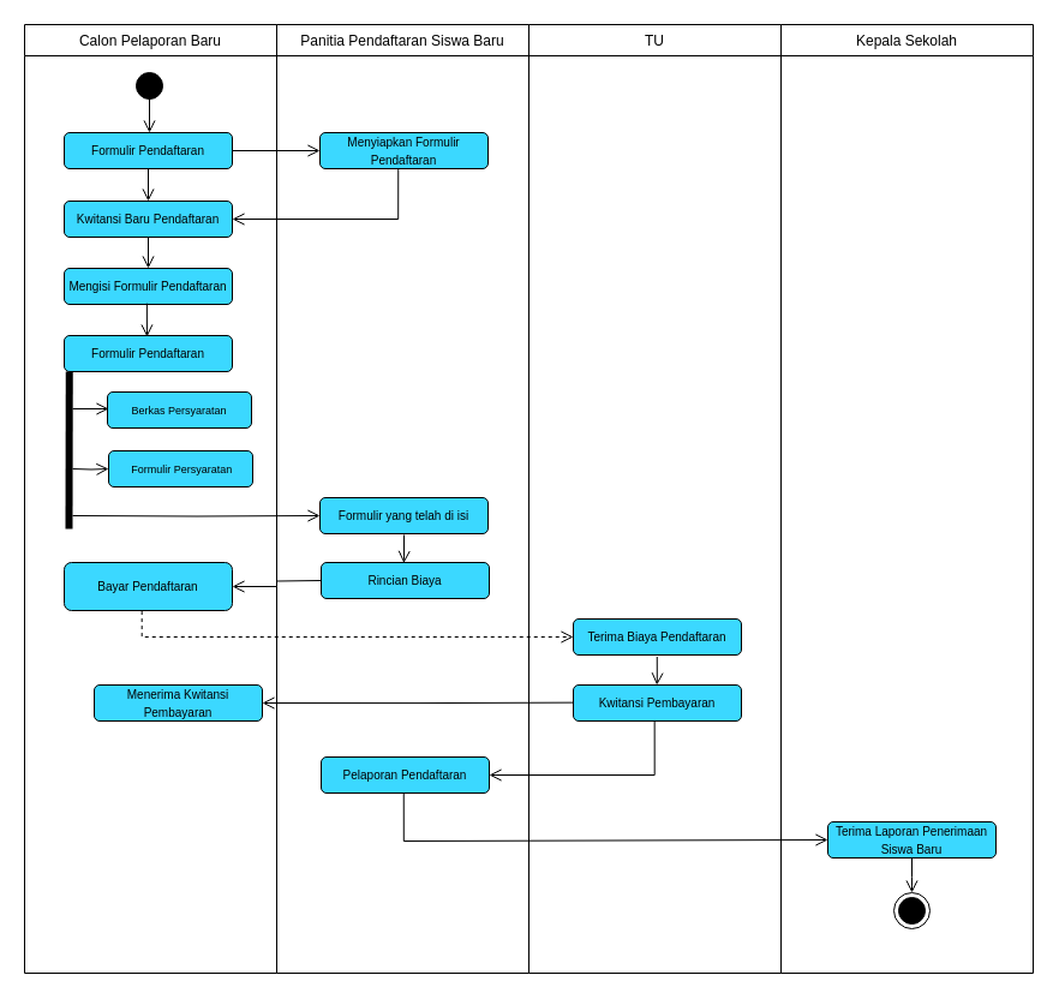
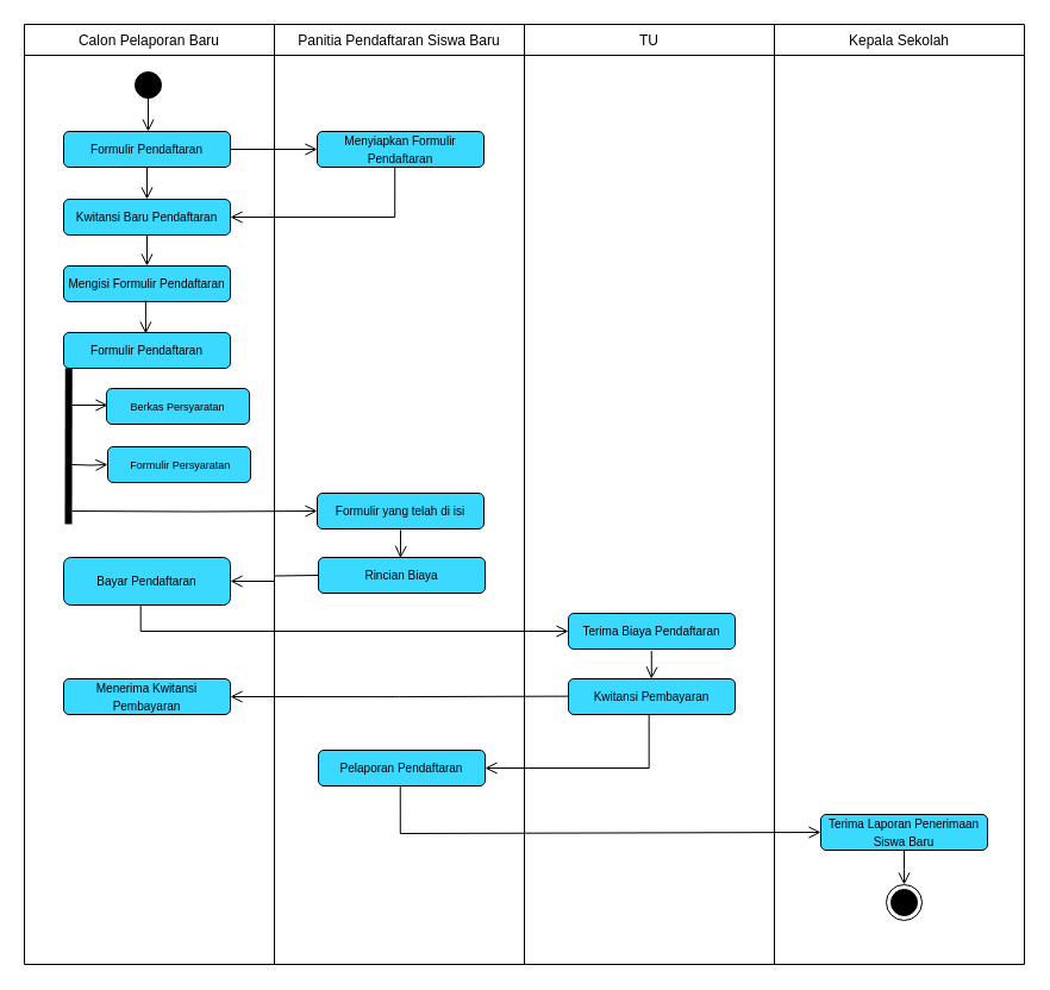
- <mxCell id="37" value="" style="edgeStyle=orthogonalEdgeStyle;html=1;verticalAlign=bottom;endArrow=open;endSize=8;strokeColor=#000000;rounded=0;entryX=0;entryY=0.5;entryDx=0;entryDy=0;exitX=0.462;exitY=1.014;exitDx=0;exitDy=0;exitPerimeter=0;dashed=1;" parent="1" source="21" target="22" edge="1"><mxGeometry relative="1" as="geometry"><mxPoint x="203" y="493" as="targetPoint" /><mxPoint x="277" y="493" as="sourcePoint" /></mxGeometry></mxCell>
+ <mxCell id="37" value="" style="edgeStyle=orthogonalEdgeStyle;html=1;verticalAlign=bottom;endArrow=open;endSize=8;strokeColor=#000000;rounded=0;entryX=0;entryY=0.5;entryDx=0;entryDy=0;exitX=0.462;exitY=1.014;exitDx=0;exitDy=0;exitPerimeter=0;" parent="1" source="21" target="22" edge="1"><mxGeometry relative="1" as="geometry"><mxPoint x="203" y="493" as="targetPoint" /><mxPoint x="277" y="493" as="sourcePoint" /></mxGeometry></mxCell>
- <mxCell id="24" value="&lt;font size=&quot;1&quot;&gt;Menerima Kwitansi Pembayaran&lt;/font&gt;" style="rounded=1;whiteSpace=wrap;html=1;strokeColor=default;fillColor=#3BD8FF;gradientColor=none;" parent="1" vertex="1"><mxGeometry x="78" y="570" width="140" height="30" as="geometry" /></mxCell>
+ <mxCell id="24" value="&lt;font size=&quot;1&quot;&gt;Menerima Kwitansi Pembayaran&lt;/font&gt;" style="rounded=1;whiteSpace=wrap;html=1;strokeColor=default;fillColor=#3BD8FF;gradientColor=none;" parent="1" vertex="1"><mxGeometry x="53" y="570" width="140" height="30" as="geometry" /></mxCell>
